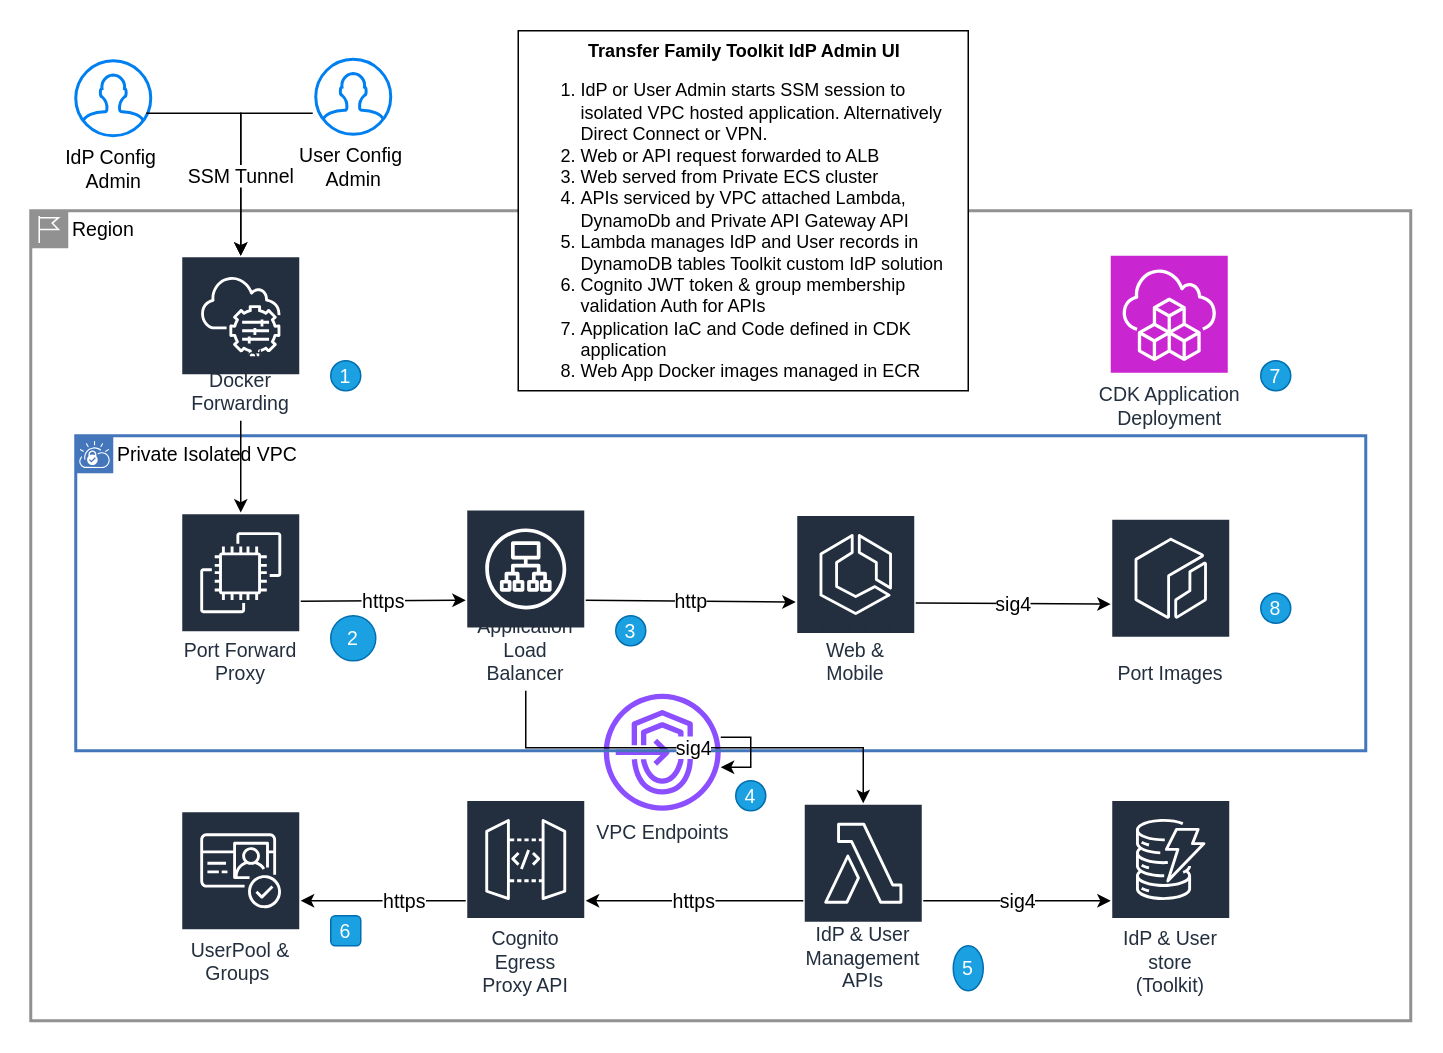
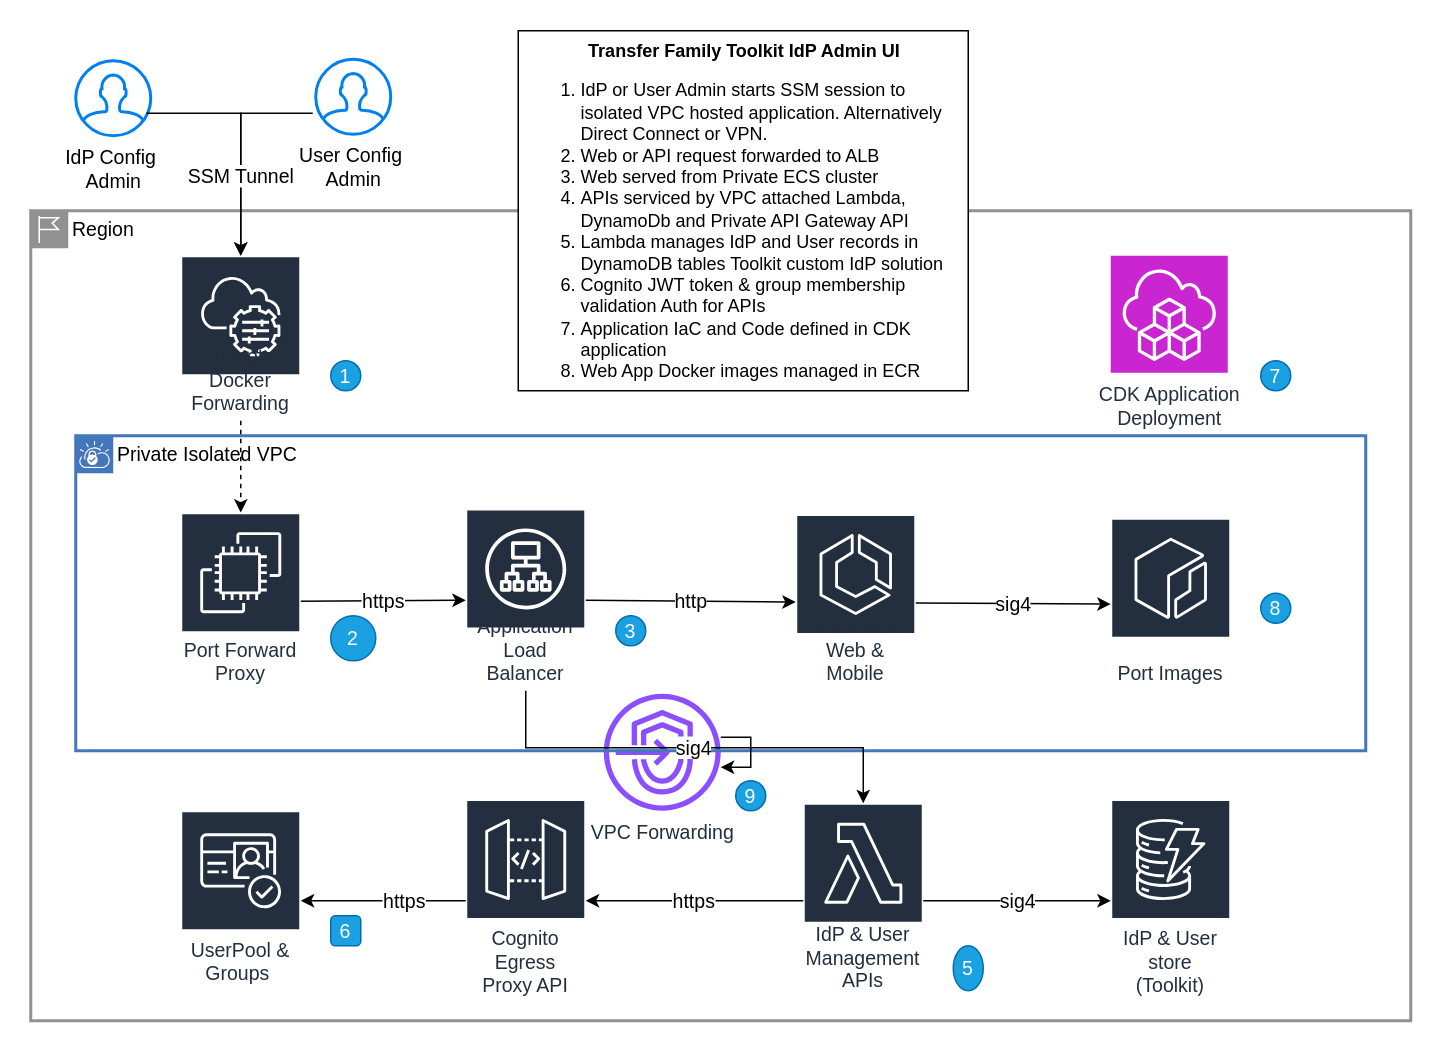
- <mxCell id="26" value="" style="endArrow=classic;html=1;rounded=0;fontSize=13;fontStyle=0" parent="2" source="6" target="16" edge="1"><mxGeometry width="50" height="50" relative="1" as="geometry"><mxPoint x="650" y="270" as="sourcePoint" /><mxPoint x="700" y="220" as="targetPoint" /></mxGeometry></mxCell>
+ <mxCell id="26" value="" style="endArrow=classic;html=1;rounded=0;fontSize=13;fontStyle=0;dashed=1;" parent="2" source="6" target="16" edge="1"><mxGeometry width="50" height="50" relative="1" as="geometry"><mxPoint x="650" y="270" as="sourcePoint" /><mxPoint x="700" y="220" as="targetPoint" /></mxGeometry></mxCell>
- <mxCell id="29" value="4" style="ellipse;whiteSpace=wrap;html=1;aspect=fixed;fillColor=#1ba1e2;fontColor=#ffffff;strokeColor=#006EAF;fontSize=13;fontStyle=0" parent="2" vertex="1"><mxGeometry x="470" y="380" width="20" height="20" as="geometry" /></mxCell>
+ <mxCell id="29" value="9" style="ellipse;whiteSpace=wrap;html=1;aspect=fixed;fillColor=#1ba1e2;fontColor=#ffffff;strokeColor=#006EAF;fontSize=13;fontStyle=0" parent="2" vertex="1"><mxGeometry x="470" y="380" width="20" height="20" as="geometry" /></mxCell>
- <mxCell id="9" value="&lt;span&gt;&lt;font&gt;VPC Endpoints&lt;/font&gt;&lt;/span&gt;" style="sketch=0;outlineConnect=0;fontColor=#232F3E;gradientColor=none;fillColor=#8C4FFF;strokeColor=none;dashed=0;verticalLabelPosition=bottom;verticalAlign=top;align=center;html=1;fontSize=13;fontStyle=0;aspect=fixed;pointerEvents=1;shape=mxgraph.aws4.endpoints;" parent="2" vertex="1"><mxGeometry x="382" y="322" width="78" height="78" as="geometry" /></mxCell>
+ <mxCell id="9" value="&lt;span&gt;&lt;font&gt;VPC Forwarding&lt;/font&gt;&lt;/span&gt;" style="sketch=0;outlineConnect=0;fontColor=#232F3E;gradientColor=none;fillColor=#8C4FFF;strokeColor=none;dashed=0;verticalLabelPosition=bottom;verticalAlign=top;align=center;html=1;fontSize=13;fontStyle=0;aspect=fixed;pointerEvents=1;shape=mxgraph.aws4.endpoints;" parent="2" vertex="1"><mxGeometry x="382" y="322" width="78" height="78" as="geometry" /></mxCell>
